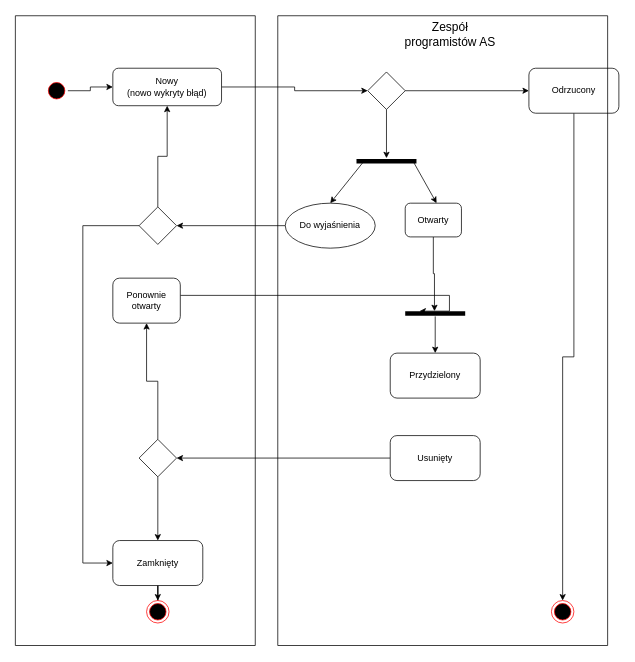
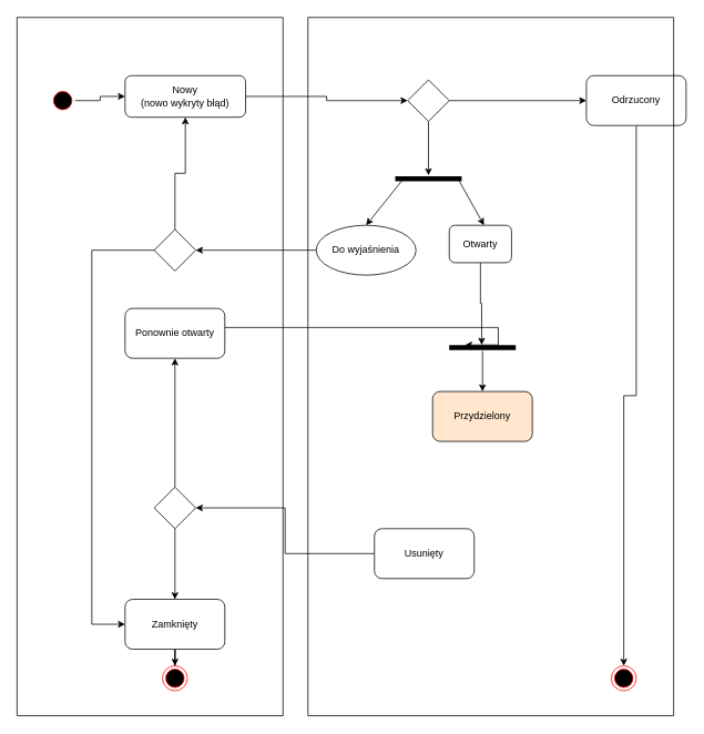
- <mxCell id="10" value="Zespół programistów AS" style="text;html=1;strokeColor=none;fillColor=none;align=center;verticalAlign=middle;whiteSpace=wrap;rounded=0;fontSize=16;" parent="1" vertex="1"><mxGeometry x="525" y="30" width="150" height="30" as="geometry" /></mxCell>
- <mxCell id="33" value="Ponownie otwarty" style="rounded=1;whiteSpace=wrap;html=1;strokeWidth=1;" parent="1" vertex="1"><mxGeometry x="150" y="370" width="90" height="60" as="geometry" /></mxCell>
+ <mxCell id="33" value="Ponownie otwarty" style="rounded=1;whiteSpace=wrap;html=1;strokeWidth=1;" parent="1" vertex="1"><mxGeometry x="150" y="370" width="120" height="60" as="geometry" /></mxCell>
- <mxCell id="25" value="Przydzielony" style="rounded=1;whiteSpace=wrap;html=1;strokeWidth=1;" parent="1" vertex="1"><mxGeometry x="520" y="470" width="120" height="60" as="geometry" /></mxCell>
+ <mxCell id="25" value="Przydzielony" style="rounded=1;whiteSpace=wrap;html=1;strokeWidth=1;fillColor=#ffe6cc;" parent="1" vertex="1"><mxGeometry x="520" y="470" width="120" height="60" as="geometry" /></mxCell>
- <mxCell id="28" value="Usunięty" style="rounded=1;whiteSpace=wrap;html=1;strokeWidth=1;" parent="1" vertex="1"><mxGeometry x="520" y="580" width="120" height="60" as="geometry" /></mxCell>
+ <mxCell id="28" value="Usunięty" style="rounded=1;whiteSpace=wrap;html=1;strokeWidth=1;" parent="1" vertex="1"><mxGeometry x="450" y="635" width="120" height="60" as="geometry" /></mxCell>
